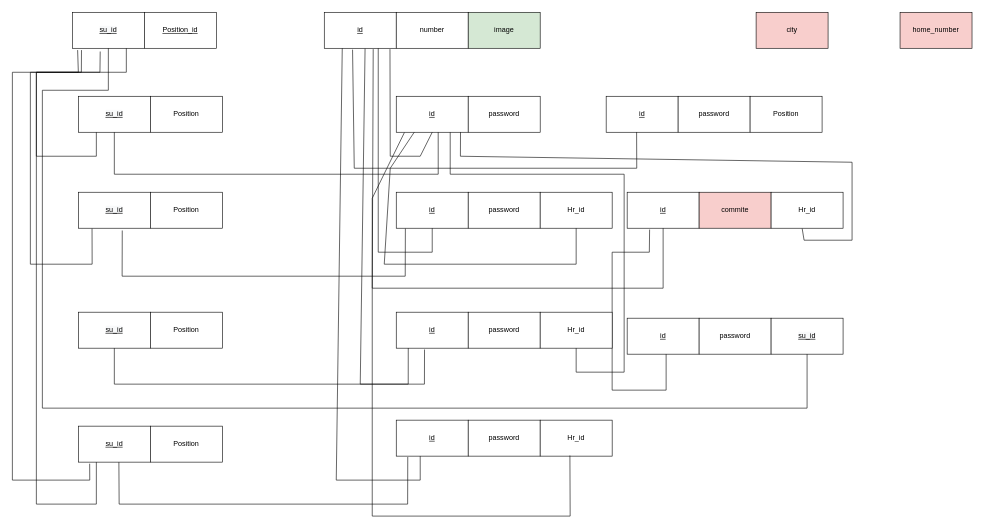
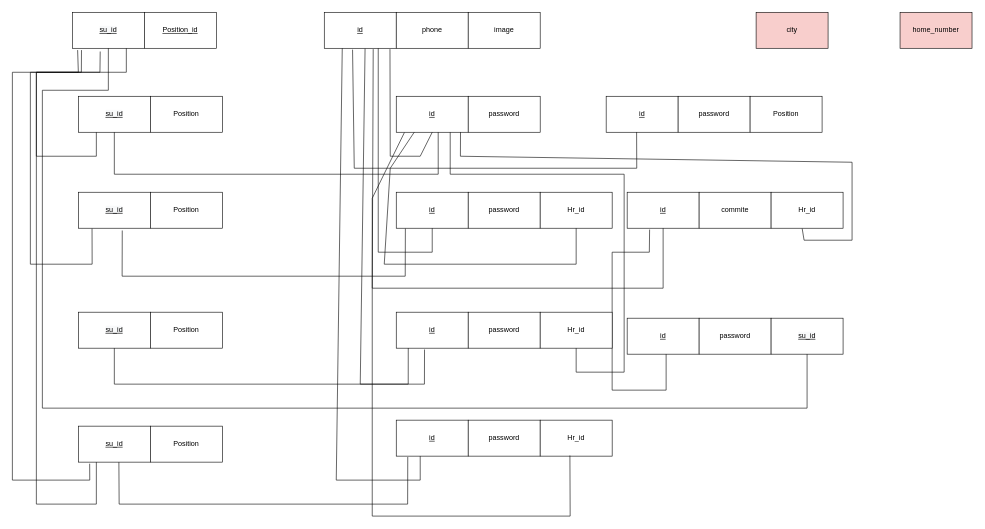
- <mxCell id="3" value="number" style="rounded=0;whiteSpace=wrap;html=1;hachureGap=4;pointerEvents=0;" vertex="1" parent="1"><mxGeometry x="660" y="20" width="120" height="60" as="geometry" /></mxCell>
+ <mxCell id="3" value="phone" style="rounded=0;whiteSpace=wrap;html=1;hachureGap=4;pointerEvents=0;" vertex="1" parent="1"><mxGeometry x="660" y="20" width="120" height="60" as="geometry" /></mxCell>
- <mxCell id="4" value="image" style="rounded=0;whiteSpace=wrap;html=1;hachureGap=4;pointerEvents=0;fillColor=#d5e8d4;" vertex="1" parent="1"><mxGeometry x="780" y="20" width="120" height="60" as="geometry" /></mxCell>
+ <mxCell id="4" value="image" style="rounded=0;whiteSpace=wrap;html=1;hachureGap=4;pointerEvents=0;" vertex="1" parent="1"><mxGeometry x="780" y="20" width="120" height="60" as="geometry" /></mxCell>
- <mxCell id="16" value="commite" style="rounded=0;whiteSpace=wrap;html=1;hachureGap=4;pointerEvents=0;fillColor=#f8cecc;" vertex="1" parent="1"><mxGeometry x="1165" y="320" width="120" height="60" as="geometry" /></mxCell>
+ <mxCell id="16" value="commite" style="rounded=0;whiteSpace=wrap;html=1;hachureGap=4;pointerEvents=0;" vertex="1" parent="1"><mxGeometry x="1165" y="320" width="120" height="60" as="geometry" /></mxCell>
